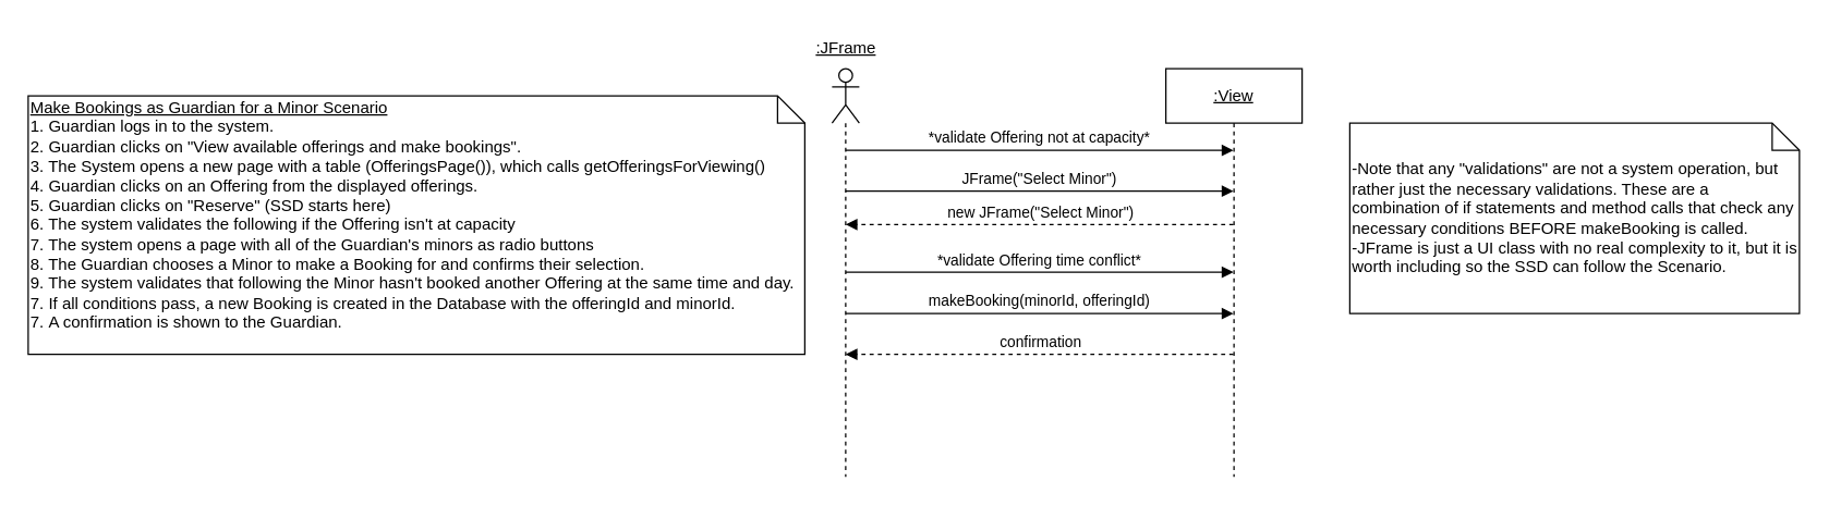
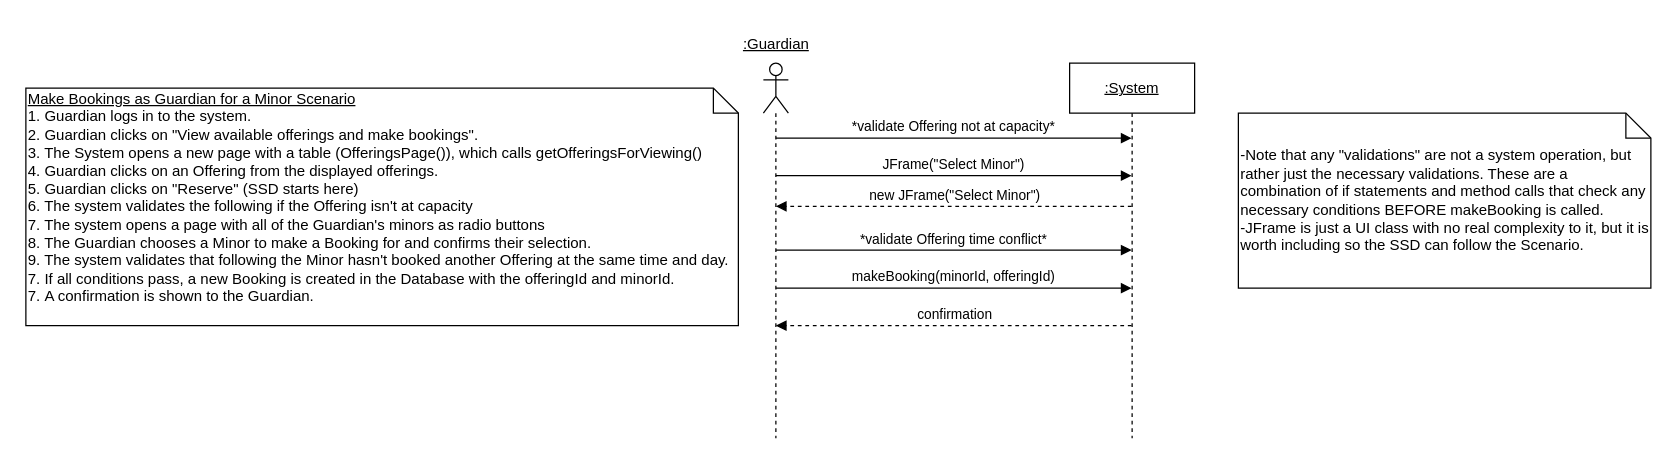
- <mxCell id="3" value="&lt;u&gt;:JFrame&lt;/u&gt;" style="text;html=1;align=center;verticalAlign=middle;resizable=0;points=[];autosize=1;strokeColor=none;fillColor=none;" parent="1" vertex="1"><mxGeometry x="580" y="20" width="80" height="30" as="geometry" /></mxCell>
+ <mxCell id="3" value="&lt;u&gt;:Guardian&lt;/u&gt;" style="text;html=1;align=center;verticalAlign=middle;resizable=0;points=[];autosize=1;strokeColor=none;fillColor=none;" parent="1" vertex="1"><mxGeometry x="580" y="20" width="80" height="30" as="geometry" /></mxCell>
- <mxCell id="4" value="&lt;u&gt;:View&lt;/u&gt;" style="shape=umlLifeline;perimeter=lifelinePerimeter;whiteSpace=wrap;html=1;container=1;dropTarget=0;collapsible=0;recursiveResize=0;outlineConnect=0;portConstraint=eastwest;newEdgeStyle={&quot;curved&quot;:0,&quot;rounded&quot;:0};" parent="1" vertex="1"><mxGeometry x="855" y="50" width="100" height="300" as="geometry" /></mxCell>
+ <mxCell id="4" value="&lt;u&gt;:System&lt;/u&gt;" style="shape=umlLifeline;perimeter=lifelinePerimeter;whiteSpace=wrap;html=1;container=1;dropTarget=0;collapsible=0;recursiveResize=0;outlineConnect=0;portConstraint=eastwest;newEdgeStyle={&quot;curved&quot;:0,&quot;rounded&quot;:0};" parent="1" vertex="1"><mxGeometry x="855" y="50" width="100" height="300" as="geometry" /></mxCell>
